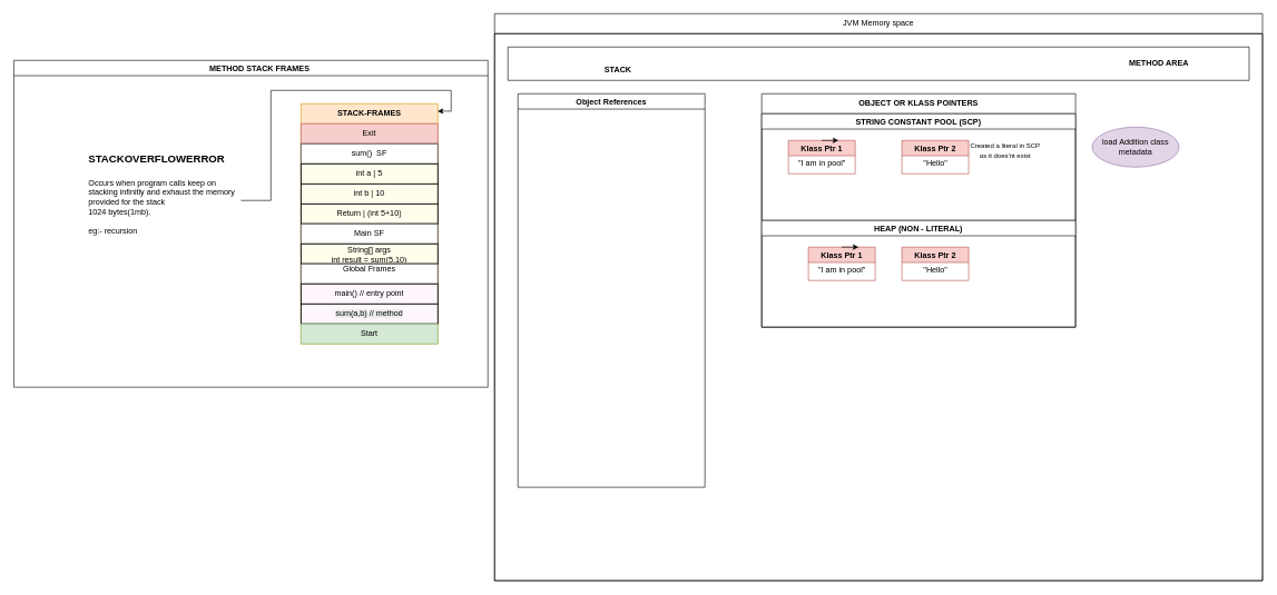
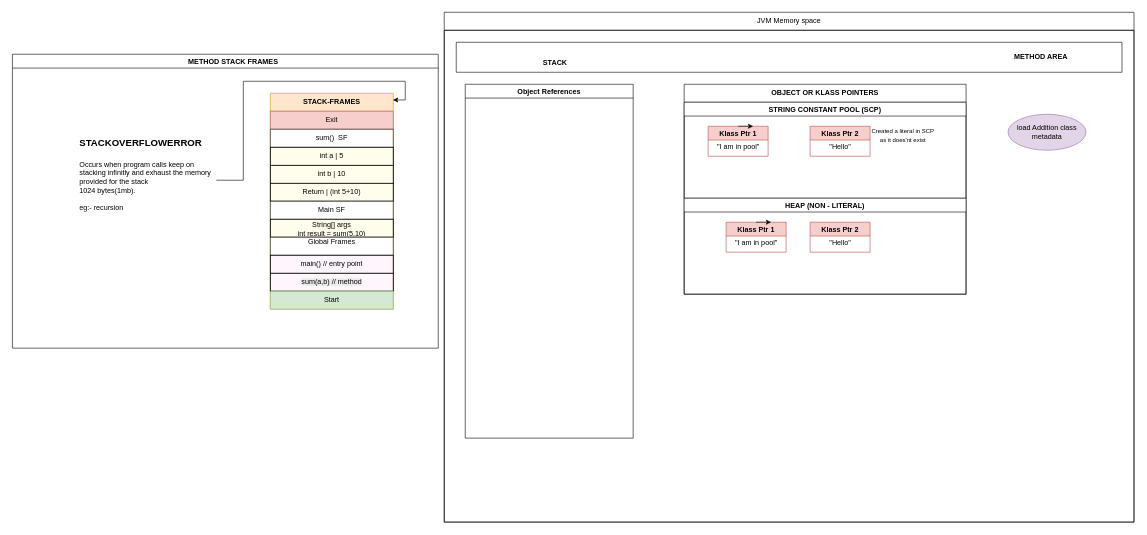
- <mxCell id="4" value="load Addition class metadata" style="ellipse;whiteSpace=wrap;html=1;fillColor=#e1d5e7;strokeColor=#9673a6;" vertex="1" parent="3"><mxGeometry x="895" y="140" width="130" height="60" as="geometry" /></mxCell>
+ <mxCell id="4" value="load Addition class metadata" style="ellipse;whiteSpace=wrap;html=1;fillColor=#e1d5e7;strokeColor=#9673a6;" vertex="1" parent="3"><mxGeometry x="940" y="140" width="130" height="60" as="geometry" /></mxCell>
